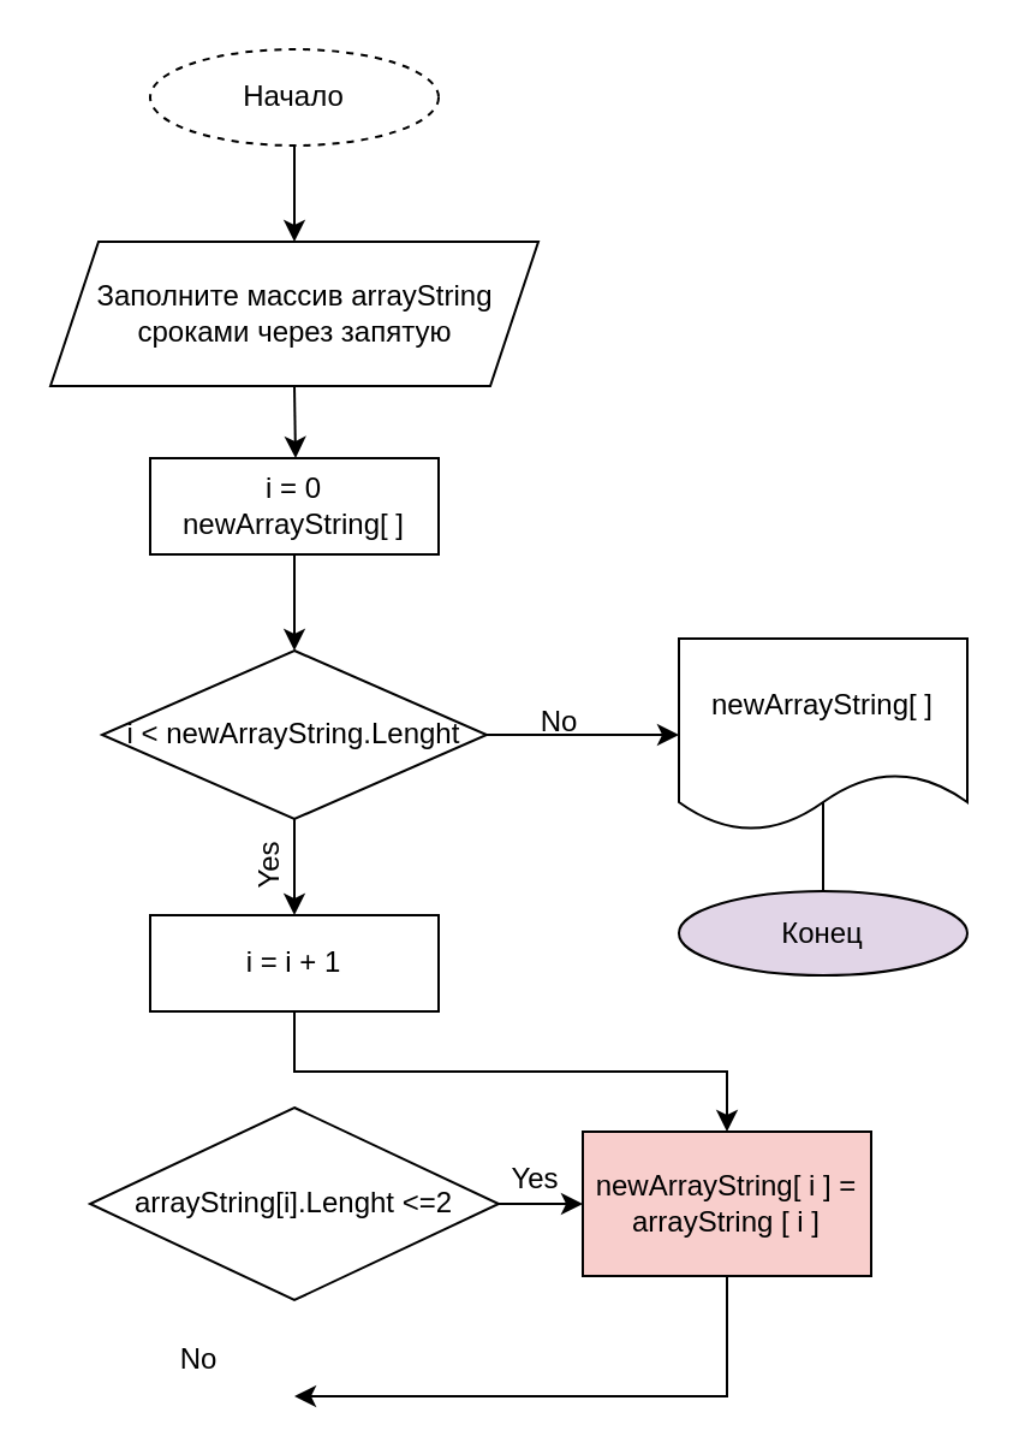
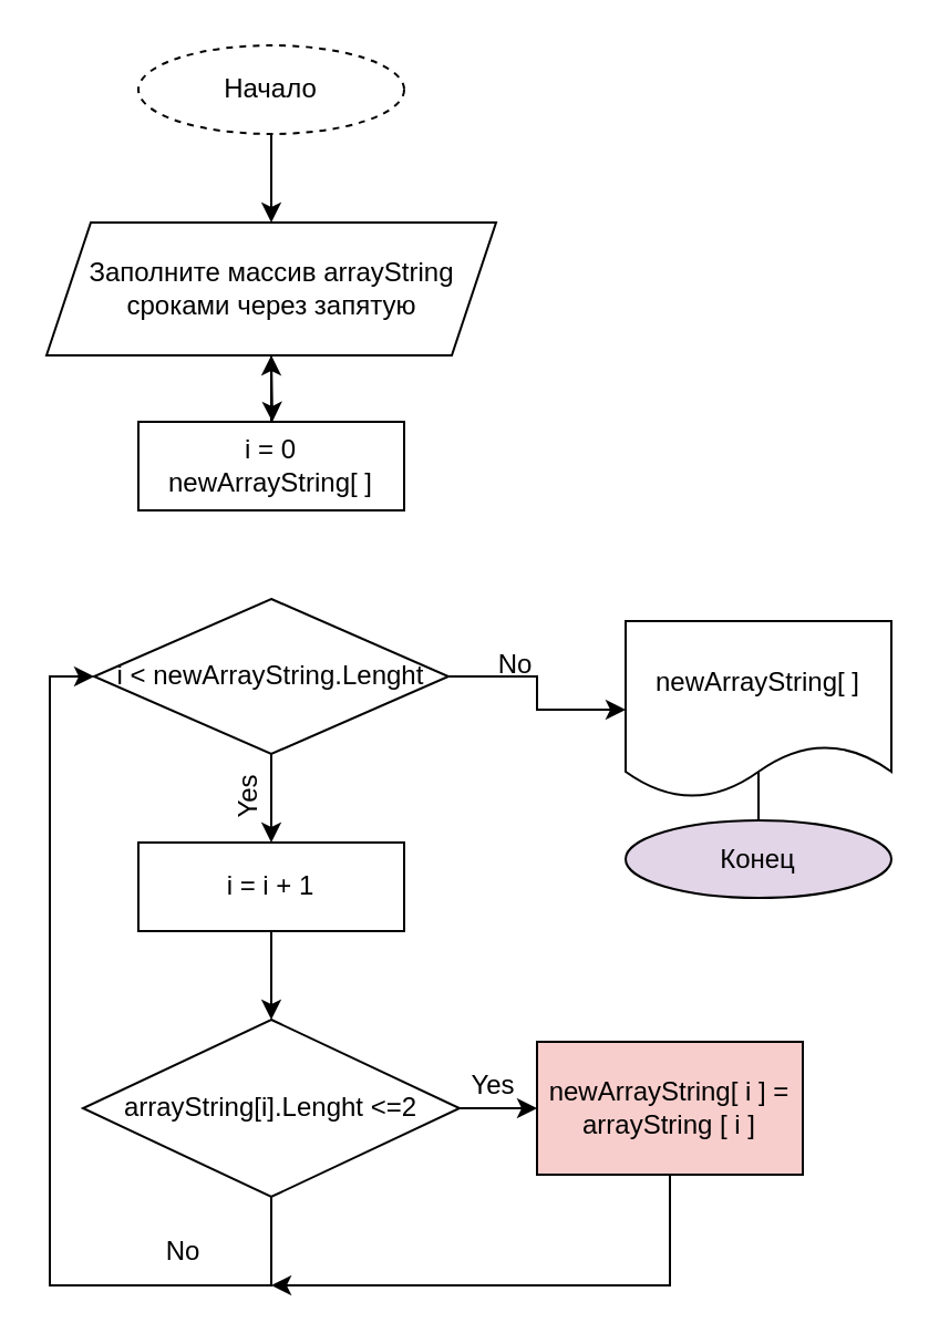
- <mxCell id="9" style="edgeStyle=orthogonalEdgeStyle;rounded=0;orthogonalLoop=1;jettySize=auto;html=1;entryX=0.5;entryY=0;entryDx=0;entryDy=0;" edge="1" parent="1" source="10" target="8"><mxGeometry relative="1" as="geometry" /></mxCell>
+ <mxCell id="9" style="edgeStyle=orthogonalEdgeStyle;rounded=0;orthogonalLoop=1;jettySize=auto;html=1;" edge="1" parent="1" source="10" target="5"><mxGeometry relative="1" as="geometry" /></mxCell>
- <mxCell id="23" value="newArrayString[ ]" style="shape=document;whiteSpace=wrap;html=1;boundedLbl=1;" vertex="1" parent="1"><mxGeometry x="282" y="265" width="120" height="80" as="geometry" /></mxCell>
+ <mxCell id="23" value="newArrayString[ ]" style="shape=document;whiteSpace=wrap;html=1;boundedLbl=1;" vertex="1" parent="1"><mxGeometry x="282" y="280" width="120" height="80" as="geometry" /></mxCell>
- <mxCell id="11" style="edgeStyle=orthogonalEdgeStyle;rounded=0;orthogonalLoop=1;jettySize=auto;html=1;exitX=0.5;exitY=1;exitDx=0;exitDy=0;" edge="1" parent="1" source="12" target="21"><mxGeometry relative="1" as="geometry"><mxPoint x="122" y="440" as="targetPoint" /></mxGeometry></mxCell>
+ <mxCell id="11" style="edgeStyle=orthogonalEdgeStyle;rounded=0;orthogonalLoop=1;jettySize=auto;html=1;exitX=0.5;exitY=1;exitDx=0;exitDy=0;entryX=0.5;entryY=0;entryDx=0;entryDy=0;" edge="1" parent="1" source="12" target="17"><mxGeometry relative="1" as="geometry"><mxPoint x="122" y="440" as="targetPoint" /></mxGeometry></mxCell>
+ <mxCell id="15" style="edgeStyle=orthogonalEdgeStyle;rounded=0;orthogonalLoop=1;jettySize=auto;html=1;exitX=0.5;exitY=1;exitDx=0;exitDy=0;entryX=0;entryY=0.5;entryDx=0;entryDy=0;" edge="1" parent="1" source="17" target="8"><mxGeometry relative="1" as="geometry"><Array as="points"><mxPoint x="122" y="580" /><mxPoint x="22" y="580" /><mxPoint x="22" y="305" /></Array></mxGeometry></mxCell>
